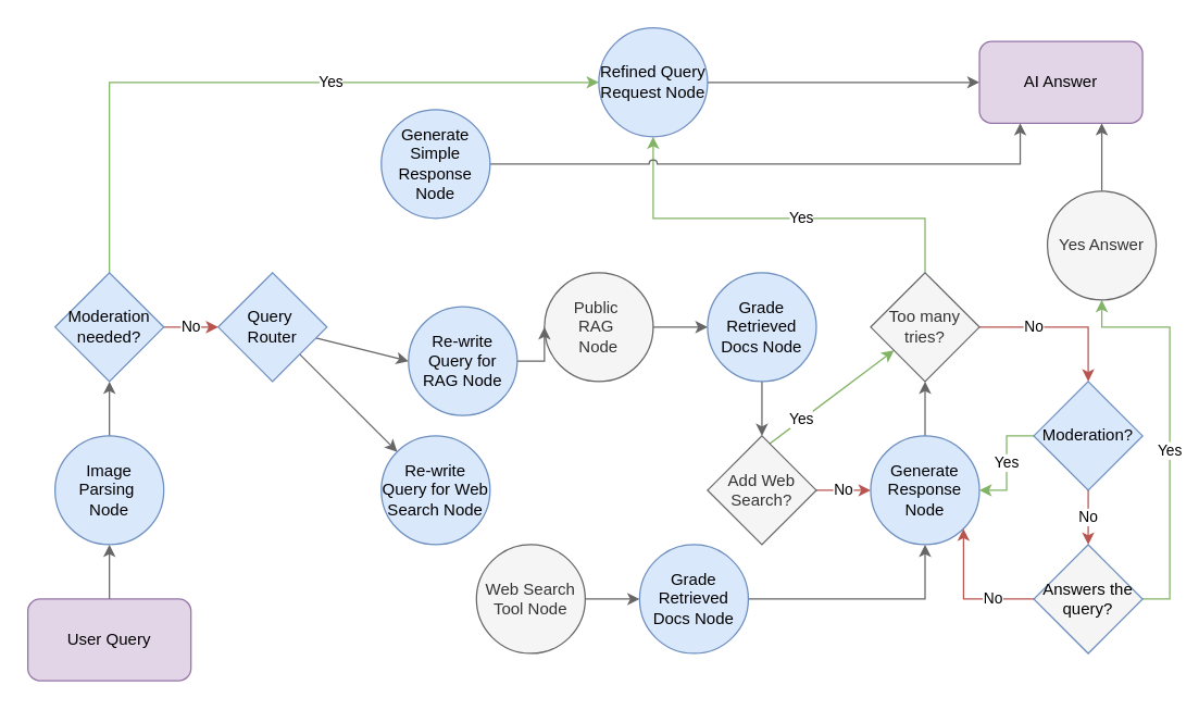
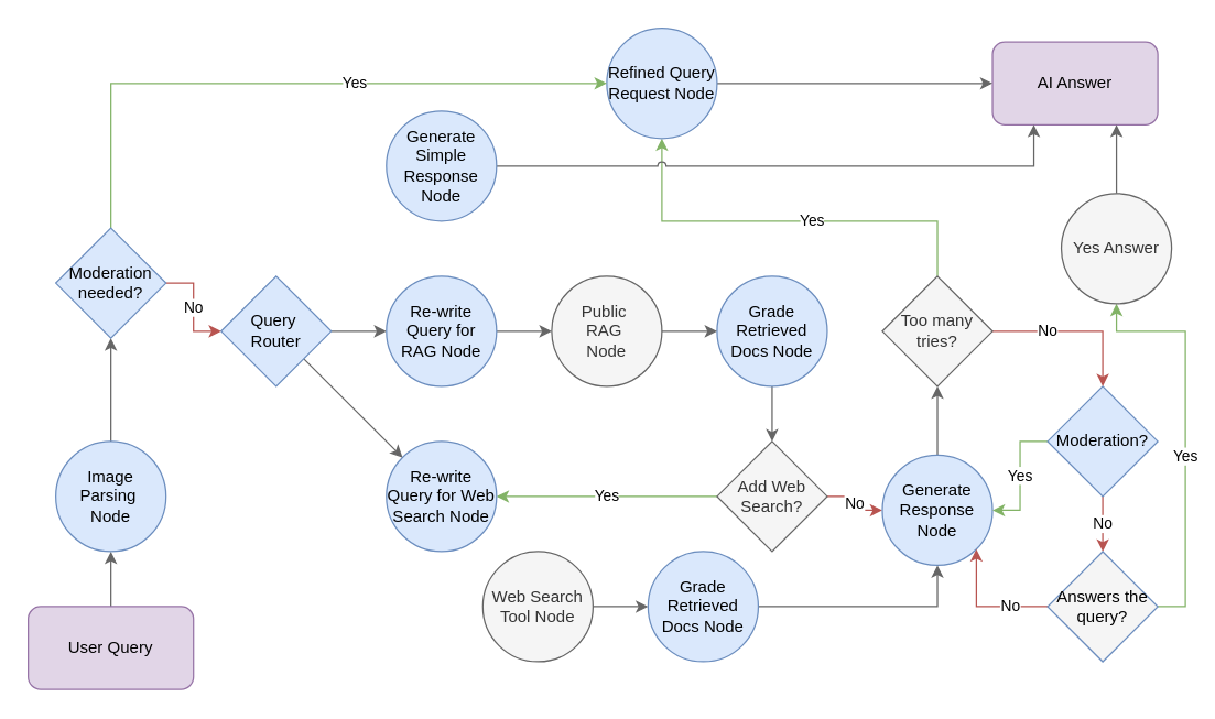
- <mxCell id="35" value="Moderation needed?" style="rhombus;whiteSpace=wrap;html=1;fillColor=#dae8fc;strokeColor=#6c8ebf;rounded=0;shadow=0;labelBackgroundColor=none;movable=0;resizable=0;rotatable=0;deletable=0;editable=0;locked=1;connectable=0;" parent="1" vertex="1"><mxGeometry x="40" y="200" width="80" height="80" as="geometry" /></mxCell>
+ <mxCell id="35" value="Moderation needed?" style="rhombus;whiteSpace=wrap;html=1;fillColor=#dae8fc;strokeColor=#6c8ebf;rounded=0;shadow=0;labelBackgroundColor=none;movable=0;resizable=0;rotatable=0;deletable=0;editable=0;locked=1;connectable=0;" parent="1" vertex="1"><mxGeometry x="40" y="165" width="80" height="80" as="geometry" /></mxCell>
- <mxCell id="39" value="Re-write Query for RAG Node" style="ellipse;whiteSpace=wrap;html=1;aspect=fixed;fillColor=#dae8fc;strokeColor=#6c8ebf;gradientColor=none;labelBackgroundColor=none;movable=0;resizable=0;rotatable=0;deletable=0;editable=0;locked=1;connectable=0;" parent="1" vertex="1"><mxGeometry x="300" y="225" width="80" height="80" as="geometry" /></mxCell>
+ <mxCell id="39" value="Re-write Query for RAG Node" style="ellipse;whiteSpace=wrap;html=1;aspect=fixed;fillColor=#dae8fc;strokeColor=#6c8ebf;gradientColor=none;labelBackgroundColor=none;movable=0;resizable=0;rotatable=0;deletable=0;editable=0;locked=1;connectable=0;" parent="1" vertex="1"><mxGeometry x="280" y="200" width="80" height="80" as="geometry" /></mxCell>
- <mxCell id="7" value="Yes" style="rounded=0;orthogonalLoop=1;jettySize=auto;html=1;fillColor=#d5e8d4;strokeColor=#82b366;exitX=0;exitY=0.5;exitDx=0;exitDy=0;elbow=vertical;movable=0;resizable=0;rotatable=0;deletable=0;editable=0;locked=1;connectable=0;" parent="1" source="8" target="30" edge="1"><mxGeometry relative="1" as="geometry"><mxPoint x="730" y="290" as="sourcePoint" /><mxPoint x="330" y="370" as="targetPoint" /><mxPoint as="offset" /></mxGeometry></mxCell>
+ <mxCell id="7" value="Yes" style="rounded=0;orthogonalLoop=1;jettySize=auto;html=1;entryX=1;entryY=0.5;entryDx=0;entryDy=0;fillColor=#d5e8d4;strokeColor=#82b366;exitX=0;exitY=0.5;exitDx=0;exitDy=0;elbow=vertical;movable=0;resizable=0;rotatable=0;deletable=0;editable=0;locked=1;connectable=0;" parent="1" source="8" target="11" edge="1"><mxGeometry relative="1" as="geometry"><mxPoint x="730" y="290" as="sourcePoint" /><mxPoint x="330" y="370" as="targetPoint" /><mxPoint as="offset" /></mxGeometry></mxCell>
- <mxCell id="10" value="Generate Response Node" style="ellipse;whiteSpace=wrap;html=1;aspect=fixed;fillColor=#dae8fc;strokeColor=#6c8ebf;gradientColor=none;labelBackgroundColor=none;movable=0;resizable=0;rotatable=0;deletable=0;editable=0;locked=1;connectable=0;" parent="1" vertex="1"><mxGeometry x="640" y="320" width="80" height="80" as="geometry" /></mxCell>
+ <mxCell id="10" value="Generate Response Node" style="ellipse;whiteSpace=wrap;html=1;aspect=fixed;fillColor=#dae8fc;strokeColor=#6c8ebf;gradientColor=none;labelBackgroundColor=none;movable=0;resizable=0;rotatable=0;deletable=0;editable=0;locked=1;connectable=0;" parent="1" vertex="1"><mxGeometry x="640" y="330" width="80" height="80" as="geometry" /></mxCell>
